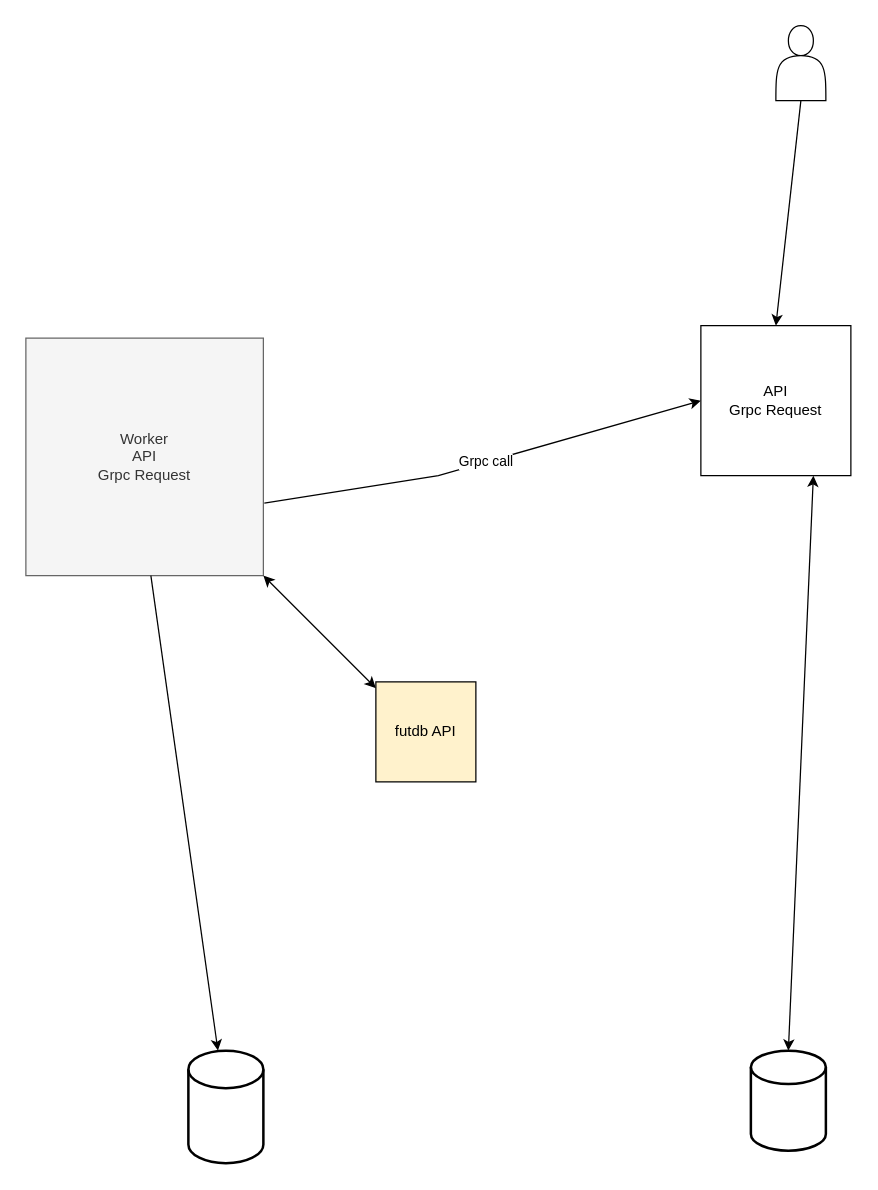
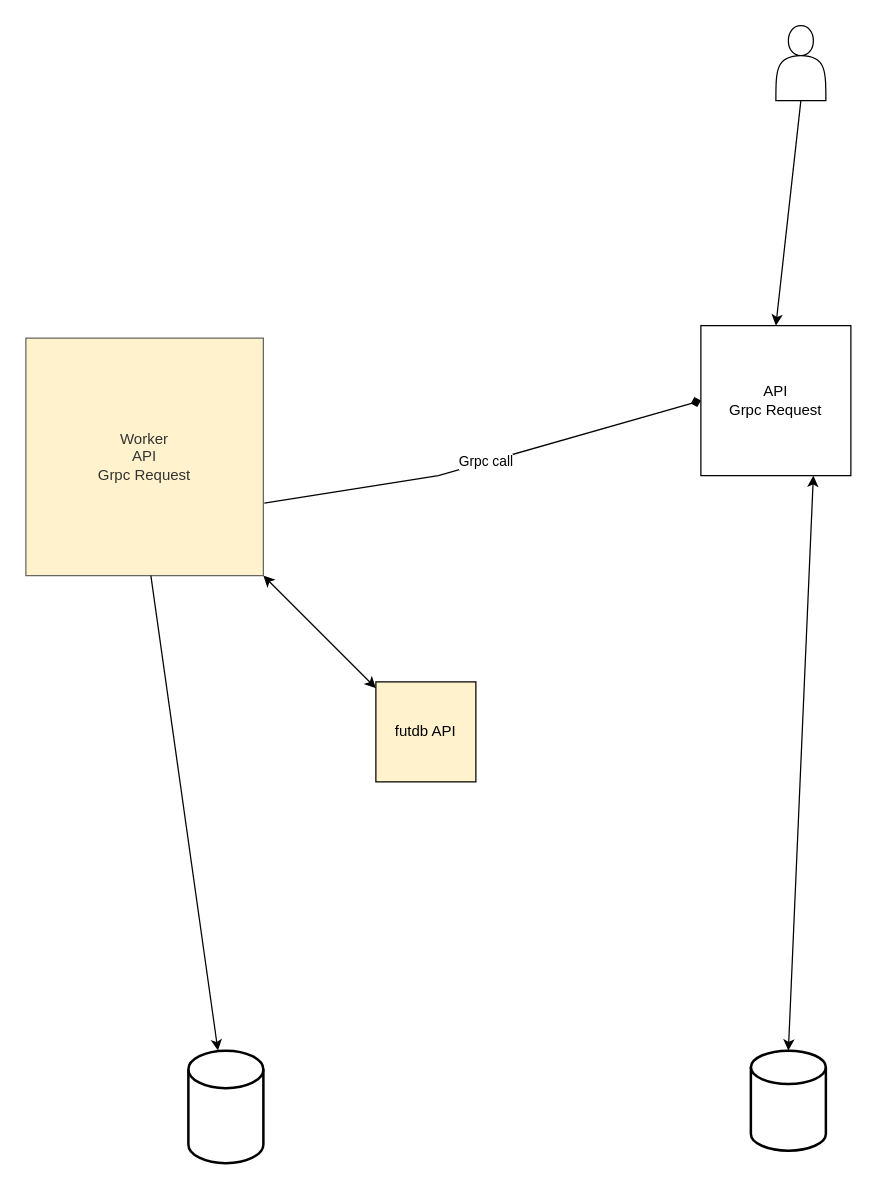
- <mxCell id="10" value="Grpc call&lt;br&gt;" style="endArrow=classic;html=1;rounded=0;exitX=1.004;exitY=0.695;exitDx=0;exitDy=0;exitPerimeter=0;entryX=0;entryY=0.5;entryDx=0;entryDy=0;" edge="1" parent="1" source="5" target="6"><mxGeometry width="50" height="50" relative="1" as="geometry"><mxPoint x="190" y="550" as="sourcePoint" /><mxPoint x="270" y="810" as="targetPoint" /><Array as="points"><mxPoint x="350" y="380" /></Array></mxGeometry></mxCell>
+ <mxCell id="10" value="Grpc call&lt;br&gt;" style="endArrow=diamond;html=1;rounded=0;exitX=1.004;exitY=0.695;exitDx=0;exitDy=0;exitPerimeter=0;entryX=0;entryY=0.5;entryDx=0;entryDy=0;" edge="1" parent="1" source="5" target="6"><mxGeometry width="50" height="50" relative="1" as="geometry"><mxPoint x="190" y="550" as="sourcePoint" /><mxPoint x="270" y="810" as="targetPoint" /><Array as="points"><mxPoint x="350" y="380" /></Array></mxGeometry></mxCell>
- <mxCell id="5" value="Worker&lt;br&gt;API&lt;br&gt;Grpc Request" style="whiteSpace=wrap;html=1;aspect=fixed;fillColor=#f5f5f5;strokeColor=#666666;fontColor=#333333;" vertex="1" parent="1"><mxGeometry x="20" y="270" width="190" height="190" as="geometry" /></mxCell>
+ <mxCell id="5" value="Worker&lt;br&gt;API&lt;br&gt;Grpc Request" style="whiteSpace=wrap;html=1;aspect=fixed;fillColor=#fff2cc;strokeColor=#666666;fontColor=#333333;" vertex="1" parent="1"><mxGeometry x="20" y="270" width="190" height="190" as="geometry" /></mxCell>
